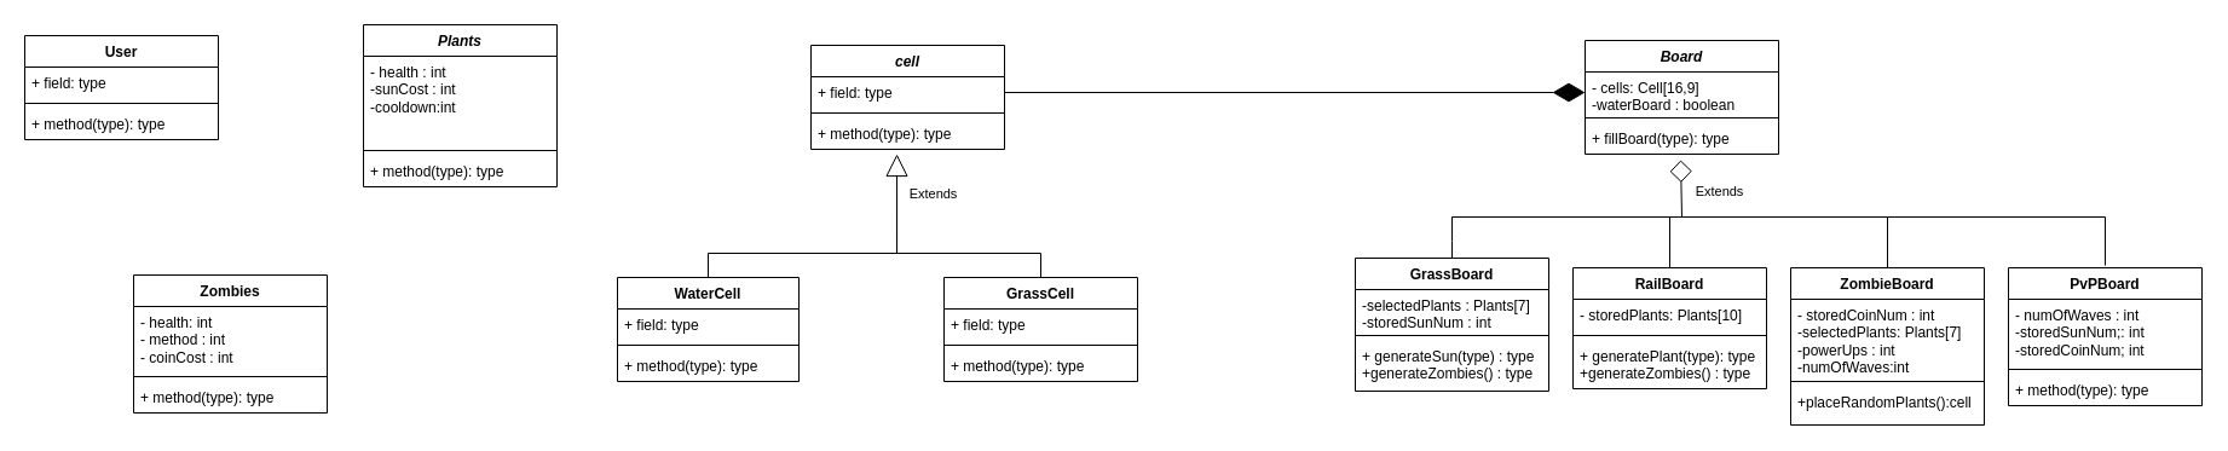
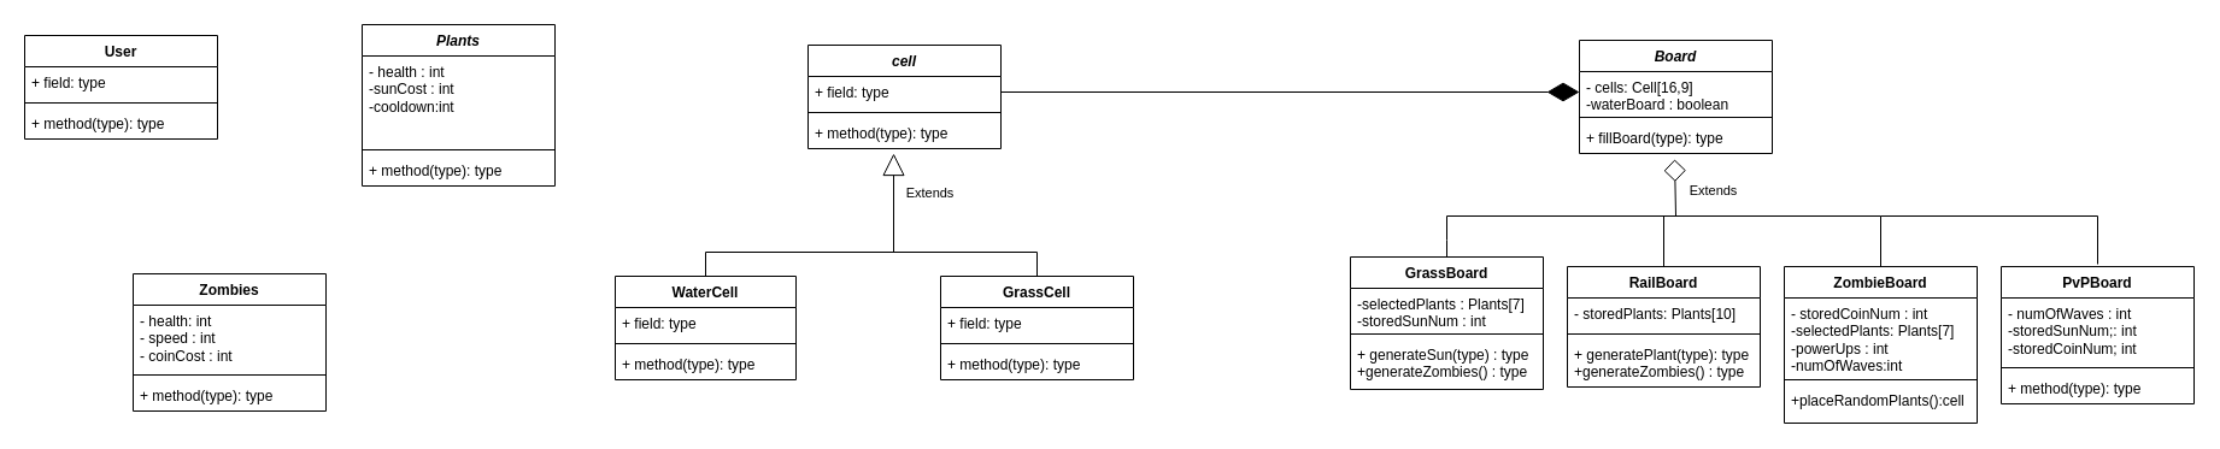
- <mxCell id="50" value="- health: int&lt;br&gt;- method : int&lt;br&gt;- coinCost : int" style="text;strokeColor=none;fillColor=none;align=left;verticalAlign=top;spacingLeft=4;spacingRight=4;overflow=hidden;rotatable=0;points=[[0,0.5],[1,0.5]];portConstraint=eastwest;whiteSpace=wrap;html=1;" vertex="1" parent="49"><mxGeometry y="26" width="160" height="54" as="geometry" /></mxCell>
+ <mxCell id="50" value="- health: int&lt;br&gt;- speed : int&lt;br&gt;- coinCost : int" style="text;strokeColor=none;fillColor=none;align=left;verticalAlign=top;spacingLeft=4;spacingRight=4;overflow=hidden;rotatable=0;points=[[0,0.5],[1,0.5]];portConstraint=eastwest;whiteSpace=wrap;html=1;" vertex="1" parent="49"><mxGeometry y="26" width="160" height="54" as="geometry" /></mxCell>
